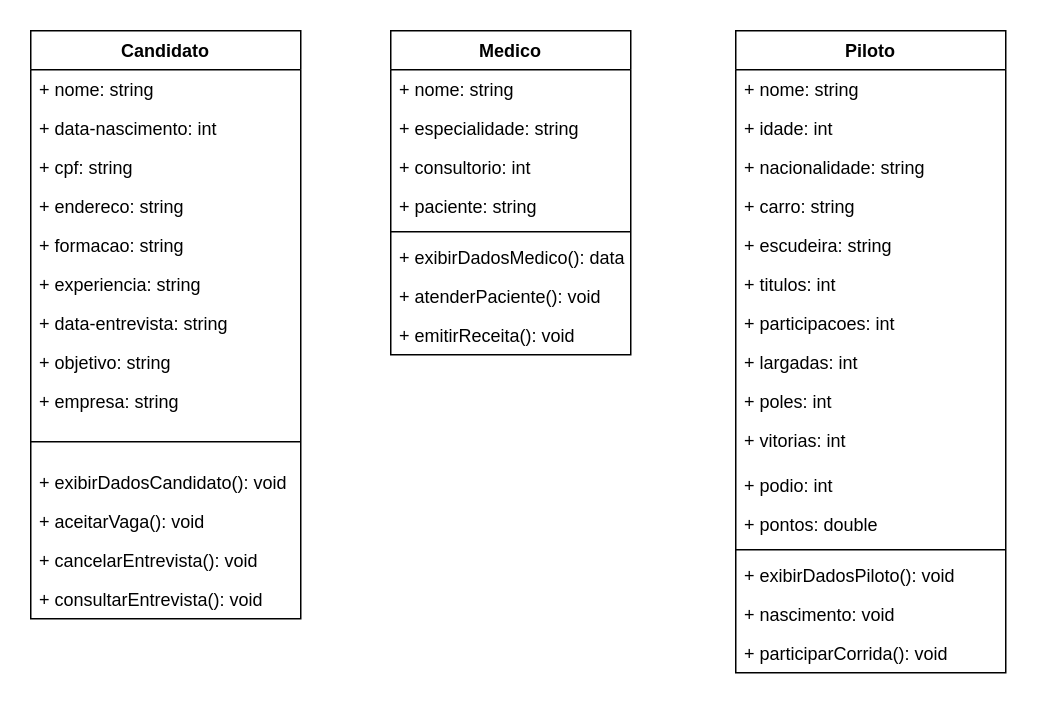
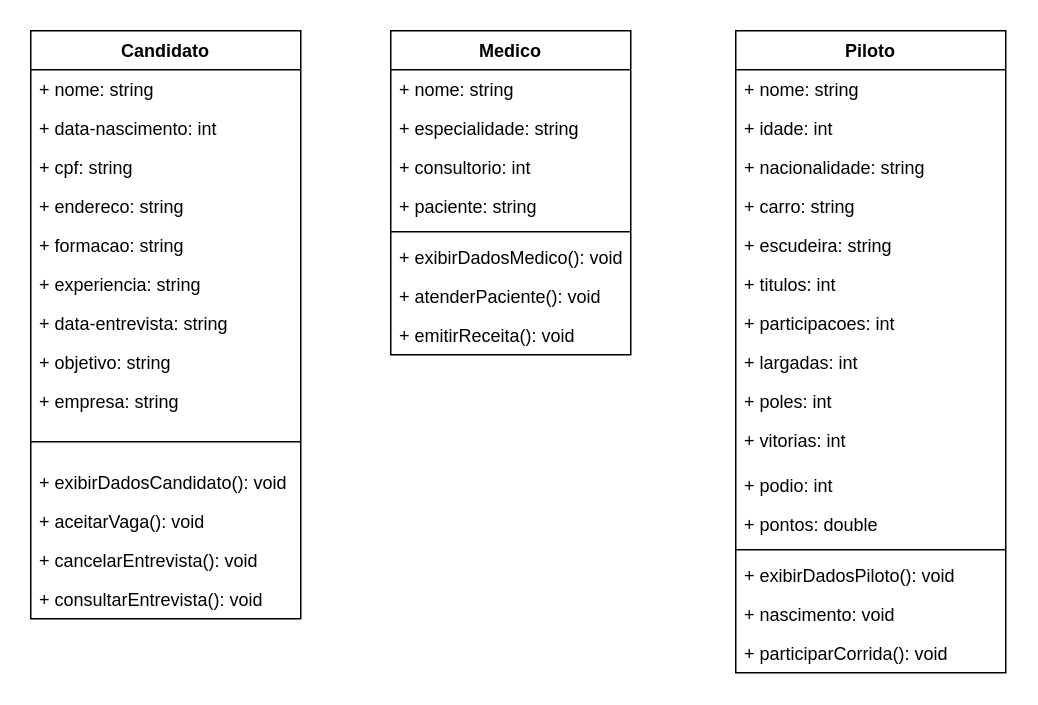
- <mxCell id="40" value="+ exibirDadosMedico(): data" style="text;strokeColor=none;fillColor=none;align=left;verticalAlign=top;spacingLeft=4;spacingRight=4;overflow=hidden;rotatable=0;points=[[0,0.5],[1,0.5]];portConstraint=eastwest;" parent="34" vertex="1"><mxGeometry y="138" width="160" height="26" as="geometry" /></mxCell>
+ <mxCell id="40" value="+ exibirDadosMedico(): void" style="text;strokeColor=none;fillColor=none;align=left;verticalAlign=top;spacingLeft=4;spacingRight=4;overflow=hidden;rotatable=0;points=[[0,0.5],[1,0.5]];portConstraint=eastwest;" parent="34" vertex="1"><mxGeometry y="138" width="160" height="26" as="geometry" /></mxCell>
